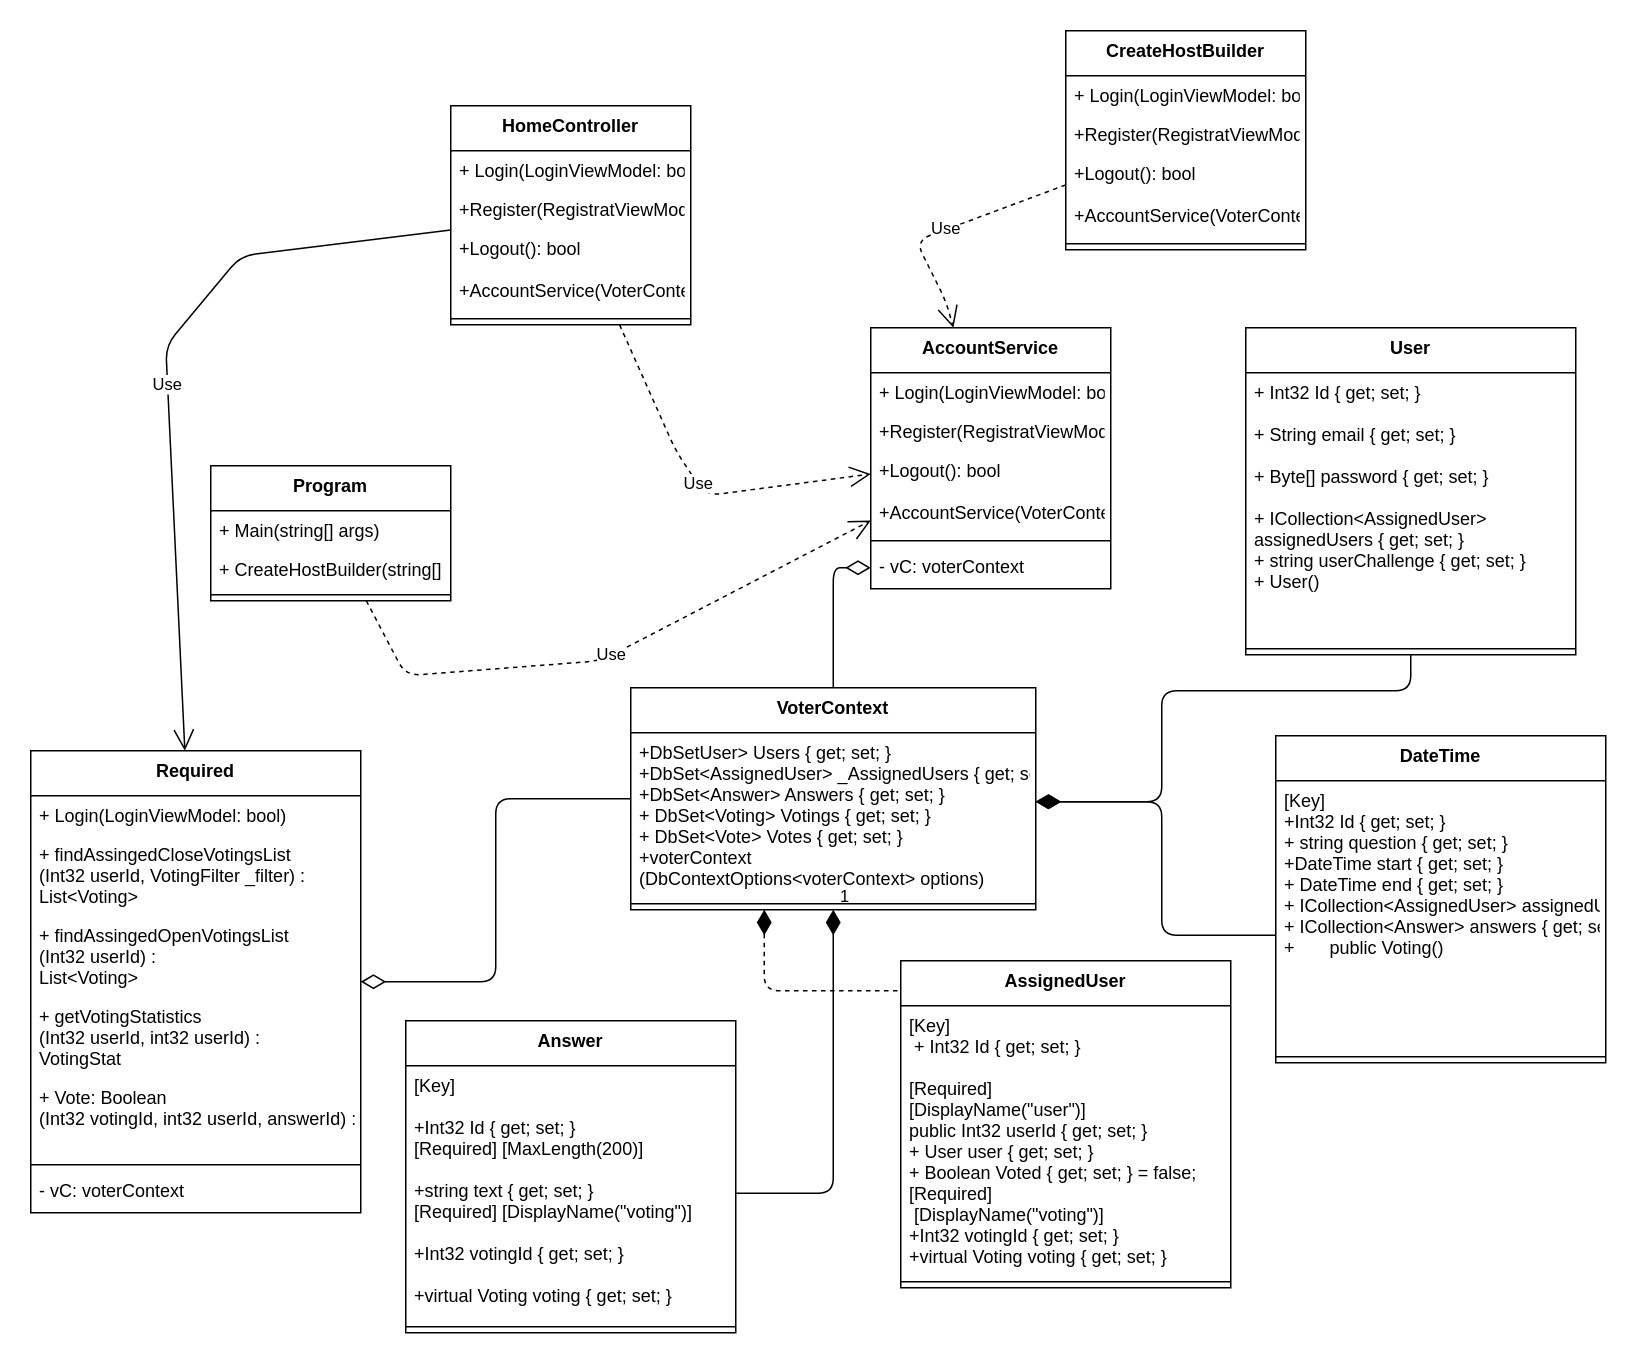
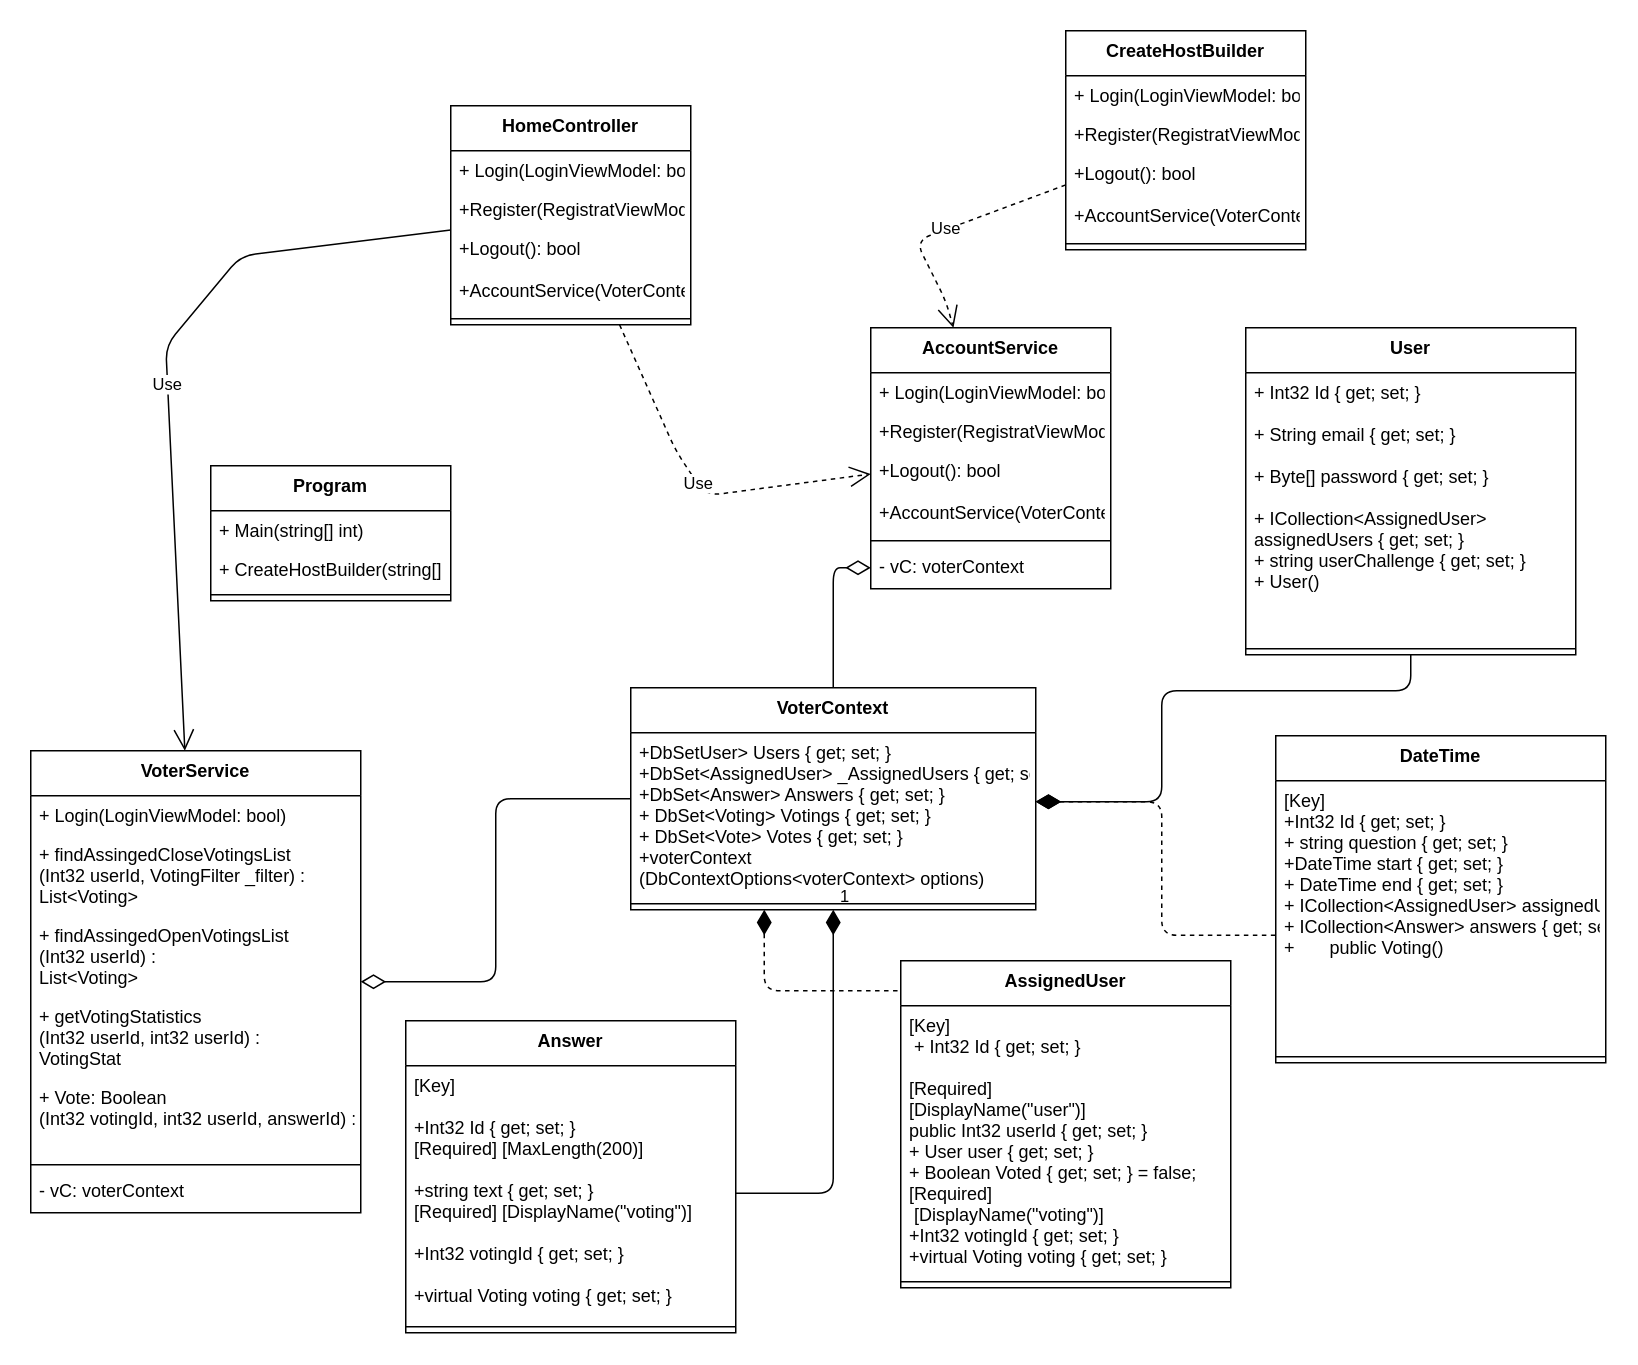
- <mxCell id="35" value="+ Main(string[] args)" style="text;strokeColor=none;fillColor=none;align=left;verticalAlign=top;spacingLeft=4;spacingRight=4;overflow=hidden;rotatable=0;points=[[0,0.5],[1,0.5]];portConstraint=eastwest;" vertex="1" parent="34"><mxGeometry y="30" width="160" height="26" as="geometry" /></mxCell>
+ <mxCell id="35" value="+ Main(string[] int)" style="text;strokeColor=none;fillColor=none;align=left;verticalAlign=top;spacingLeft=4;spacingRight=4;overflow=hidden;rotatable=0;points=[[0,0.5],[1,0.5]];portConstraint=eastwest;" vertex="1" parent="34"><mxGeometry y="30" width="160" height="26" as="geometry" /></mxCell>
- <mxCell id="38" value="Use" style="endArrow=open;endSize=12;dashed=1;html=1;" edge="1" parent="1" source="34" target="2"><mxGeometry width="160" relative="1" as="geometry"><mxPoint x="-30" y="170" as="sourcePoint" /><mxPoint x="130" y="170" as="targetPoint" /><Array as="points"><mxPoint x="270" y="450" /><mxPoint x="400" y="440" /></Array></mxGeometry></mxCell>
- <mxCell id="11" value="Required" style="swimlane;fontStyle=1;align=center;verticalAlign=top;childLayout=stackLayout;horizontal=1;startSize=30;horizontalStack=0;resizeParent=1;resizeParentMax=0;resizeLast=0;collapsible=1;marginBottom=0;" vertex="1" parent="1"><mxGeometry x="20" y="500" width="220" height="308" as="geometry" /></mxCell>
+ <mxCell id="11" value="VoterService" style="swimlane;fontStyle=1;align=center;verticalAlign=top;childLayout=stackLayout;horizontal=1;startSize=30;horizontalStack=0;resizeParent=1;resizeParentMax=0;resizeLast=0;collapsible=1;marginBottom=0;" vertex="1" parent="1"><mxGeometry x="20" y="500" width="220" height="308" as="geometry" /></mxCell>
- <mxCell id="33" value="" style="endArrow=none;html=1;endSize=12;startArrow=diamondThin;startSize=14;startFill=1;edgeStyle=orthogonalEdgeStyle;align=left;verticalAlign=bottom;endFill=0;" edge="1" parent="1" target="30" source="27"><mxGeometry x="-1" y="3" relative="1" as="geometry"><mxPoint x="774" y="480" as="sourcePoint" /><mxPoint x="755" y="689" as="targetPoint" /><Array as="points"><mxPoint x="774" y="534" /><mxPoint x="774" y="623" /></Array></mxGeometry></mxCell>
+ <mxCell id="33" value="" style="endArrow=none;html=1;endSize=12;startArrow=diamondThin;startSize=14;startFill=1;edgeStyle=orthogonalEdgeStyle;align=left;verticalAlign=bottom;endFill=0;dashed=1;" edge="1" parent="1" target="30" source="27"><mxGeometry x="-1" y="3" relative="1" as="geometry"><mxPoint x="774" y="480" as="sourcePoint" /><mxPoint x="755" y="689" as="targetPoint" /><Array as="points"><mxPoint x="774" y="534" /><mxPoint x="774" y="623" /></Array></mxGeometry></mxCell>
